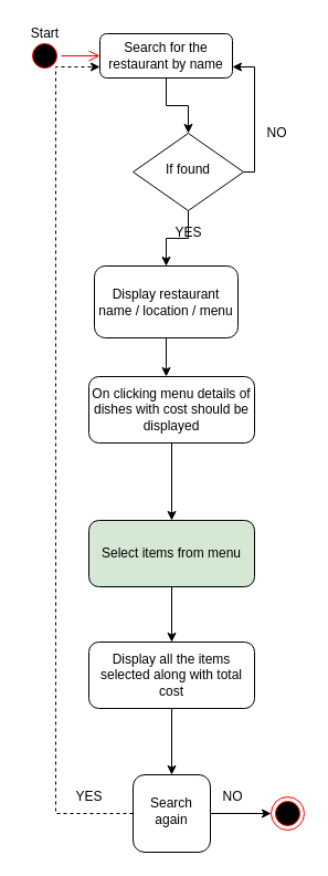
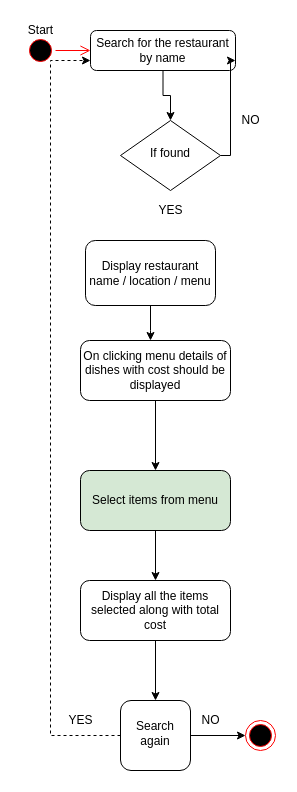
- <mxCell id="3" value="Search for the restaurant by name" style="rounded=1;whiteSpace=wrap;html=1;fontSize=12;glass=0;strokeWidth=1;shadow=0;" parent="1" vertex="1"><mxGeometry x="90" y="30" width="120" height="40" as="geometry" /></mxCell>
+ <mxCell id="3" value="Search for the restaurant by name" style="rounded=1;whiteSpace=wrap;html=1;fontSize=12;glass=0;strokeWidth=1;shadow=0;" parent="1" vertex="1"><mxGeometry x="90" y="30" width="145" height="40" as="geometry" /></mxCell>
- <mxCell id="5" style="edgeStyle=orthogonalEdgeStyle;rounded=0;orthogonalLoop=1;jettySize=auto;html=1;entryX=0.5;entryY=0;entryDx=0;entryDy=0;" edge="1" parent="1" source="6" target="9"><mxGeometry relative="1" as="geometry" /></mxCell>
